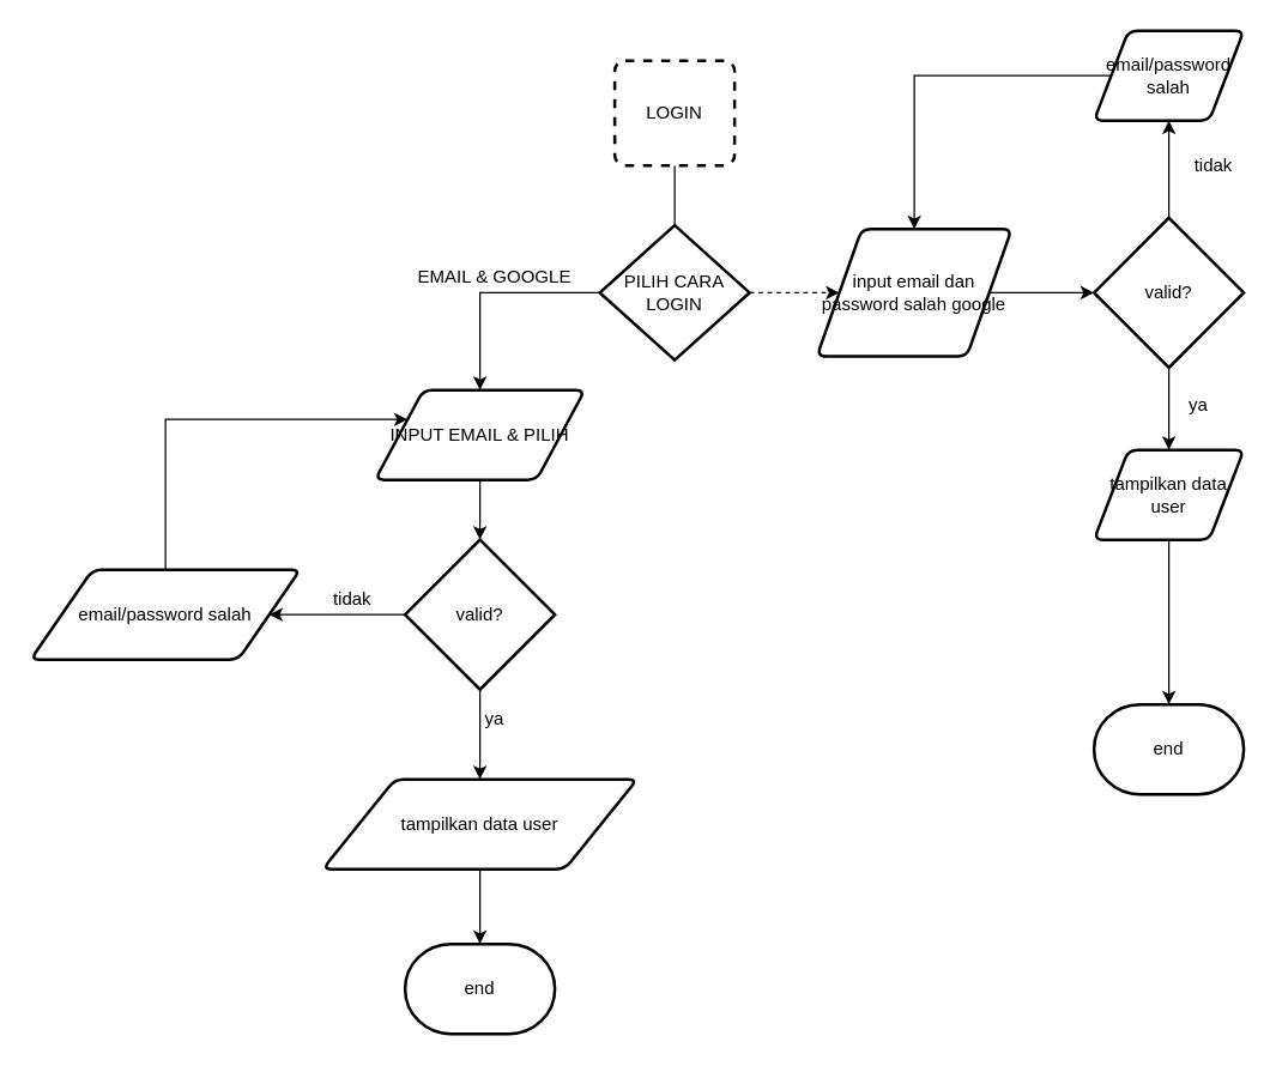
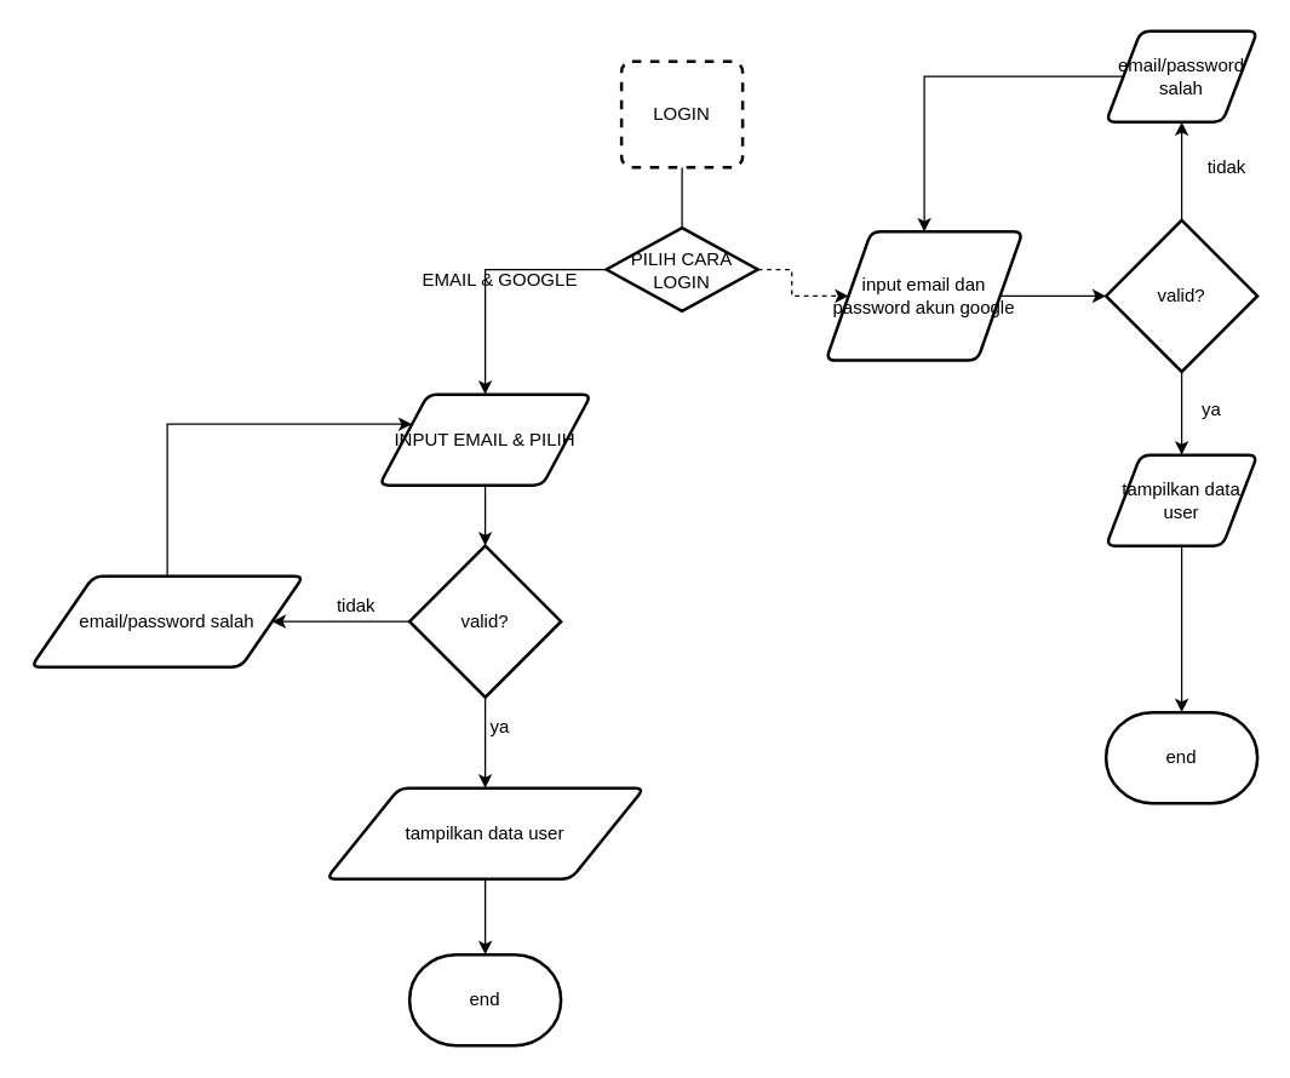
- <mxCell id="6" value="&lt;div&gt;PILIH CARA&lt;/div&gt;&lt;div&gt;LOGIN&lt;br&gt;&lt;/div&gt;" style="strokeWidth=2;html=1;shape=mxgraph.flowchart.decision;whiteSpace=wrap;" vertex="1" parent="1"><mxGeometry x="400" y="150" width="100" height="90" as="geometry" /></mxCell>
+ <mxCell id="6" value="&lt;div&gt;PILIH CARA&lt;/div&gt;&lt;div&gt;LOGIN&lt;br&gt;&lt;/div&gt;" style="strokeWidth=2;html=1;shape=mxgraph.flowchart.decision;whiteSpace=wrap;" vertex="1" parent="1"><mxGeometry x="400" y="150" width="100" height="55" as="geometry" /></mxCell>
- <mxCell id="20" value="input email dan password salah google" style="shape=parallelogram;html=1;strokeWidth=2;perimeter=parallelogramPerimeter;whiteSpace=wrap;rounded=1;arcSize=12;size=0.23;" vertex="1" parent="1"><mxGeometry x="545" y="152.5" width="130" height="85" as="geometry" /></mxCell>
+ <mxCell id="20" value="input email dan password akun google" style="shape=parallelogram;html=1;strokeWidth=2;perimeter=parallelogramPerimeter;whiteSpace=wrap;rounded=1;arcSize=12;size=0.23;" vertex="1" parent="1"><mxGeometry x="545" y="152.5" width="130" height="85" as="geometry" /></mxCell>
